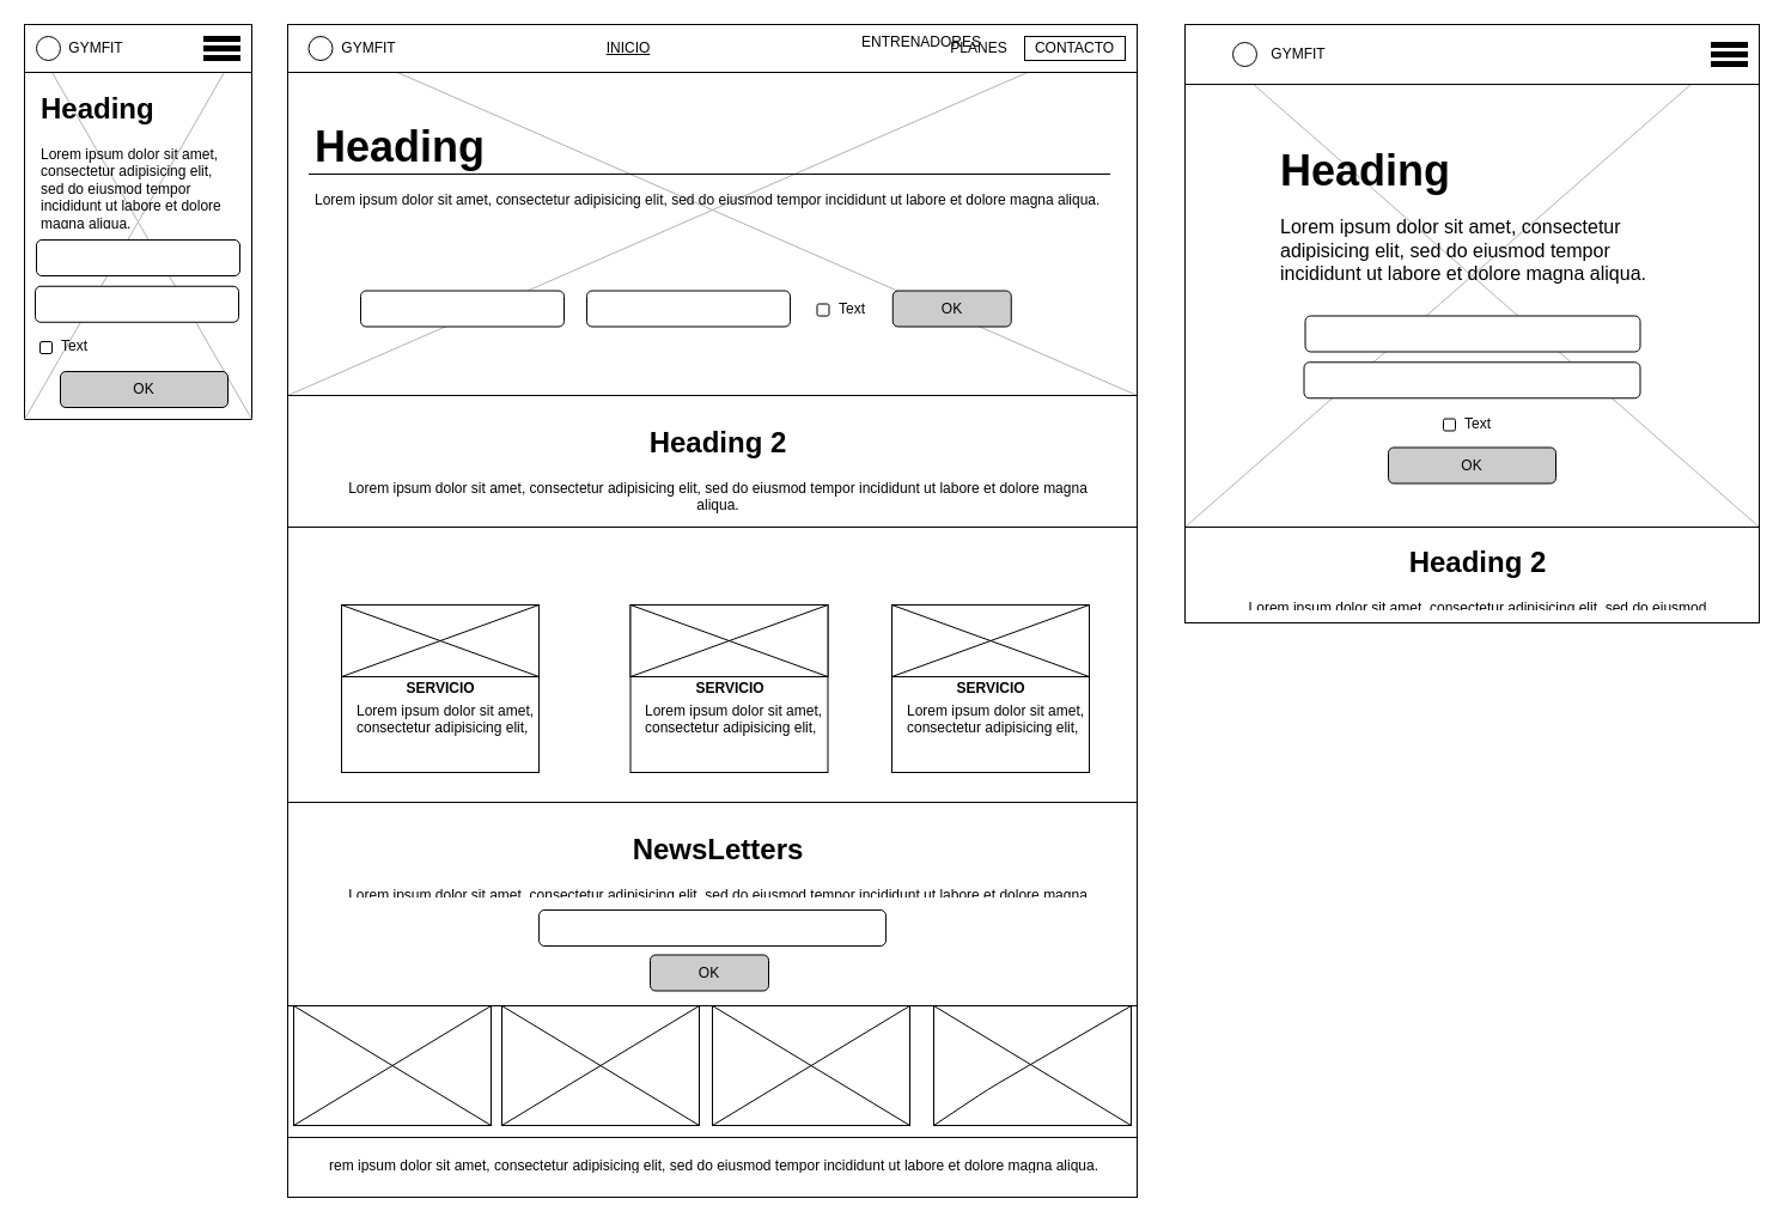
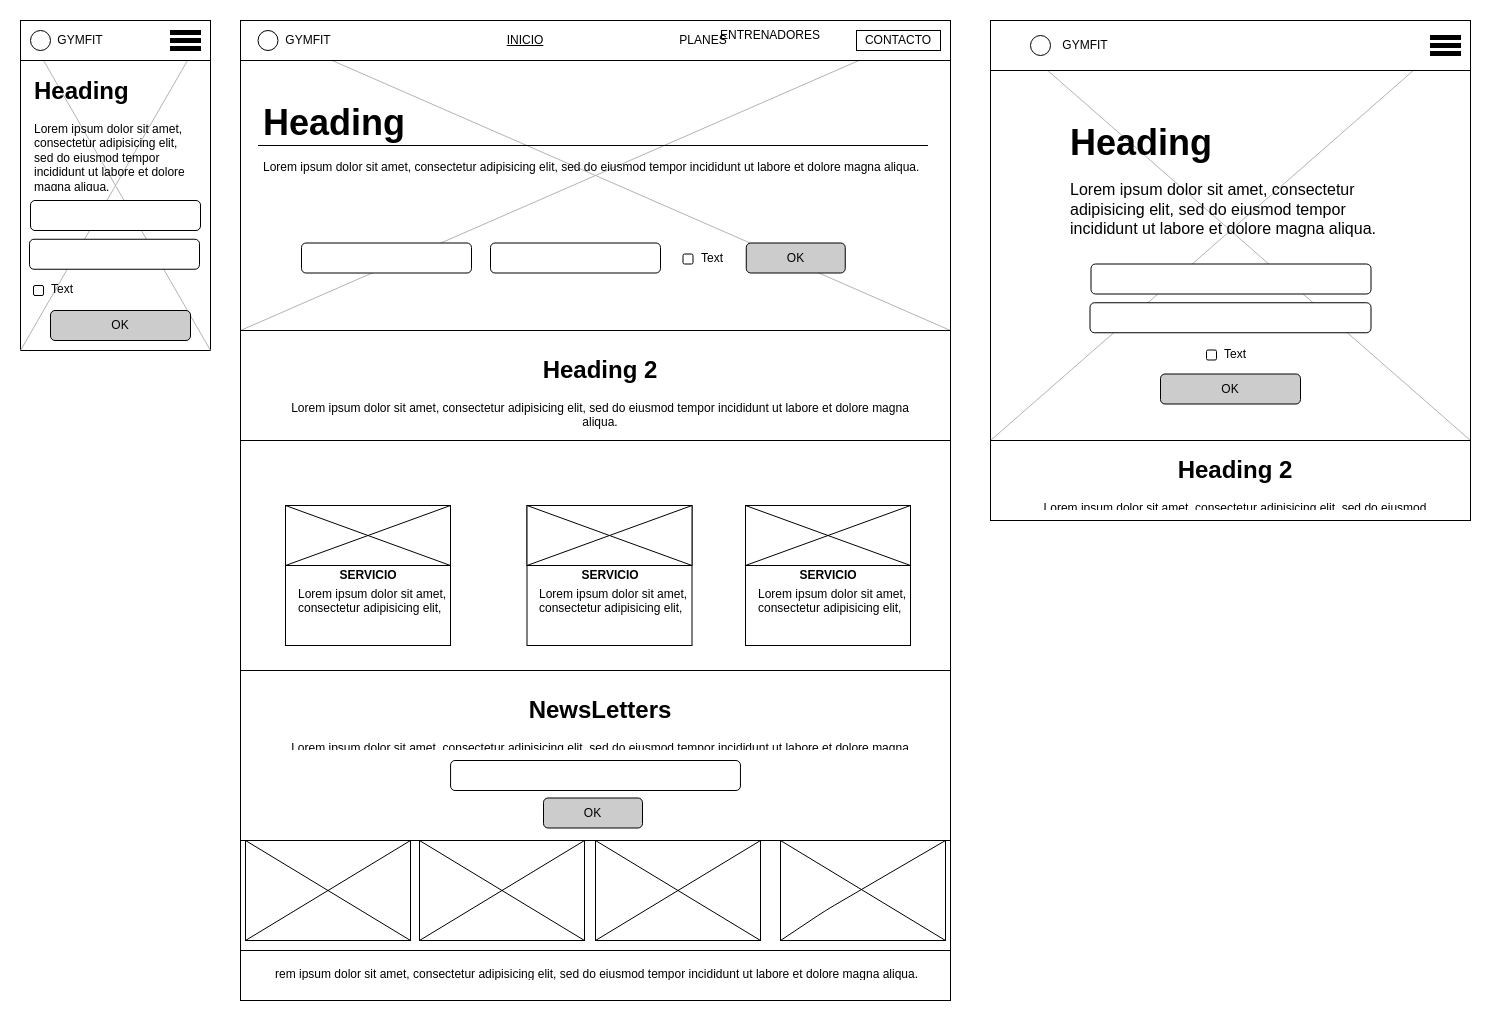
- <mxCell id="15" value="PLANES" style="text;html=1;strokeColor=none;fillColor=#FFFFFF;align=center;verticalAlign=middle;whiteSpace=wrap;rounded=0;" parent="1" vertex="1"><mxGeometry x="797.5" y="30" width="40" height="20" as="geometry" /></mxCell>
+ <mxCell id="15" value="PLANES" style="text;html=1;strokeColor=none;fillColor=#FFFFFF;align=center;verticalAlign=middle;whiteSpace=wrap;rounded=0;" parent="1" vertex="1"><mxGeometry x="682.5" y="30" width="40" height="20" as="geometry" /></mxCell>
